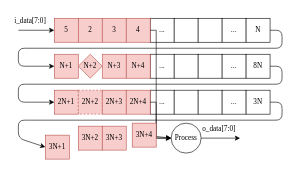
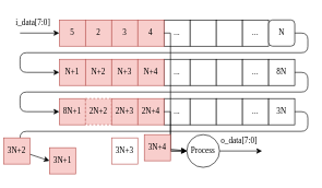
- <mxCell id="10" value="&lt;font face=&quot;Times New Roman&quot;&gt;N&lt;/font&gt;" style="rounded=0;whiteSpace=wrap;html=1;" parent="1" vertex="1"><mxGeometry x="410" y="30" width="40" height="40" as="geometry" /></mxCell>
+ <mxCell id="10" value="&lt;font face=&quot;Times New Roman&quot;&gt;N&lt;/font&gt;" style="whiteSpace=wrap;html=1;rounded=1;" parent="1" vertex="1"><mxGeometry x="410" y="30" width="40" height="40" as="geometry" /></mxCell>
- <mxCell id="12" value="&lt;span style=&quot;font-family: &amp;#34;times new roman&amp;#34;&quot;&gt;N+&lt;/span&gt;&lt;font face=&quot;Times New Roman&quot;&gt;2&lt;/font&gt;" style="rhombus;whiteSpace=wrap;html=1;fillColor=#f8cecc;strokeColor=#b85450;" parent="1" vertex="1"><mxGeometry x="130" y="90" width="40" height="40" as="geometry" /></mxCell>
+ <mxCell id="12" value="&lt;span style=&quot;font-family: &amp;#34;times new roman&amp;#34;&quot;&gt;N+&lt;/span&gt;&lt;font face=&quot;Times New Roman&quot;&gt;2&lt;/font&gt;" style="rounded=0;whiteSpace=wrap;html=1;fillColor=#f8cecc;strokeColor=#b85450;" parent="1" vertex="1"><mxGeometry x="130" y="90" width="40" height="40" as="geometry" /></mxCell>
- <mxCell id="25" value="&lt;font face=&quot;Times New Roman&quot;&gt;2N+1&lt;/font&gt;" style="rounded=0;whiteSpace=wrap;html=1;fillColor=#f8cecc;strokeColor=#b85450;" parent="1" vertex="1"><mxGeometry x="90" y="150" width="40" height="40" as="geometry" /></mxCell>
+ <mxCell id="25" value="&lt;font face=&quot;Times New Roman&quot;&gt;8N+1&lt;/font&gt;" style="rounded=0;whiteSpace=wrap;html=1;fillColor=#f8cecc;strokeColor=#b85450;" parent="1" vertex="1"><mxGeometry x="90" y="150" width="40" height="40" as="geometry" /></mxCell>
- <mxCell id="35" value="&lt;span style=&quot;font-family: &amp;#34;times new roman&amp;#34;&quot;&gt;3N+&lt;/span&gt;&lt;font face=&quot;Times New Roman&quot;&gt;2&lt;/font&gt;" style="rounded=0;whiteSpace=wrap;html=1;fillColor=#f8cecc;strokeColor=#b85450;" parent="1" vertex="1"><mxGeometry x="130" y="210" width="40" height="40" as="geometry" /></mxCell>
+ <mxCell id="35" value="&lt;span style=&quot;font-family: &amp;#34;times new roman&amp;#34;&quot;&gt;3N+&lt;/span&gt;&lt;font face=&quot;Times New Roman&quot;&gt;2&lt;/font&gt;" style="rounded=0;whiteSpace=wrap;html=1;fillColor=#f8cecc;strokeColor=#b85450;" parent="1" vertex="1"><mxGeometry x="5" y="210" width="40" height="40" as="geometry" /></mxCell>
- <mxCell id="36" value="&lt;span style=&quot;font-family: &amp;#34;times new roman&amp;#34;&quot;&gt;3N+&lt;/span&gt;&lt;font face=&quot;Times New Roman&quot;&gt;3&lt;/font&gt;" style="rounded=0;whiteSpace=wrap;html=1;fillColor=#f8cecc;strokeColor=#b85450;" parent="1" vertex="1"><mxGeometry x="170" y="210" width="40" height="40" as="geometry" /></mxCell>
+ <mxCell id="36" value="&lt;span style=&quot;font-family: &amp;#34;times new roman&amp;#34;&quot;&gt;3N+&lt;/span&gt;&lt;font face=&quot;Times New Roman&quot;&gt;3&lt;/font&gt;" style="rounded=0;whiteSpace=wrap;html=1;fillColor=#ffffff;strokeColor=#b85450;" parent="1" vertex="1"><mxGeometry x="170" y="210" width="40" height="40" as="geometry" /></mxCell>
